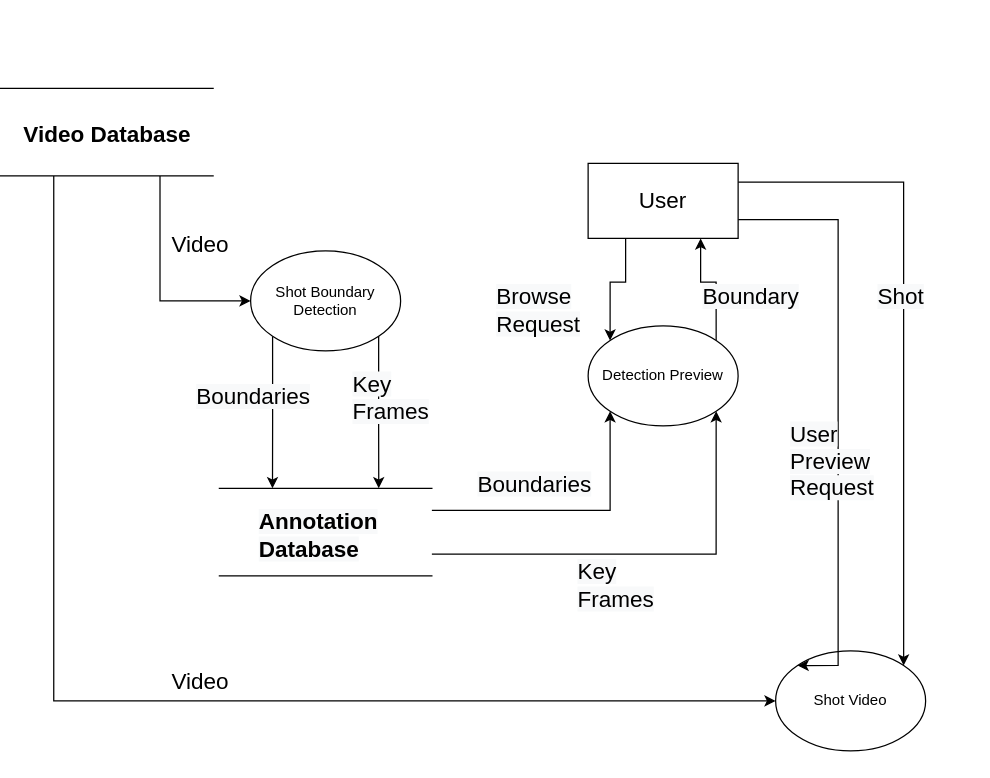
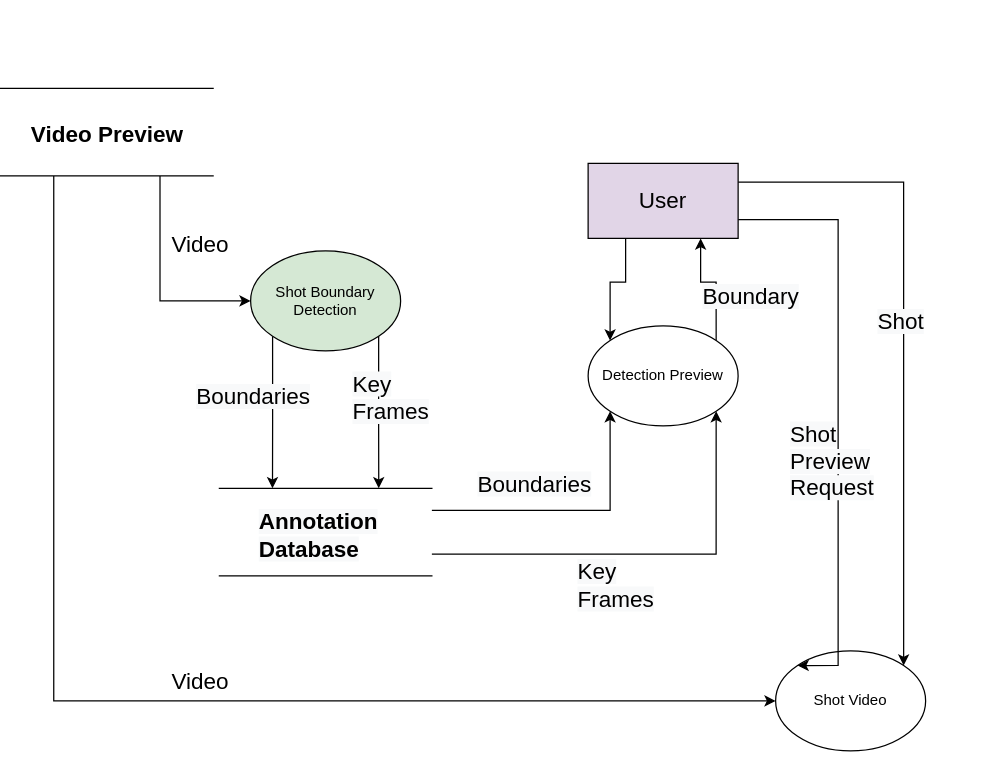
- <mxCell id="14" value="&lt;span style=&quot;font-size: 18px&quot;&gt;Video Database&lt;/span&gt;" style="text;strokeColor=none;fillColor=none;html=1;fontSize=24;fontStyle=1;verticalAlign=middle;align=center;" vertex="1" parent="1"><mxGeometry x="20" y="85" width="100" height="40" as="geometry" /></mxCell>
+ <mxCell id="14" value="&lt;span style=&quot;font-size: 18px&quot;&gt;Video Preview&lt;/span&gt;" style="text;strokeColor=none;fillColor=none;html=1;fontSize=24;fontStyle=1;verticalAlign=middle;align=center;" vertex="1" parent="1"><mxGeometry x="20" y="85" width="100" height="40" as="geometry" /></mxCell>
- <mxCell id="25" value="User" style="rounded=0;whiteSpace=wrap;html=1;fontSize=18;" vertex="1" parent="1"><mxGeometry x="455" y="130" width="120" height="60" as="geometry" /></mxCell>
+ <mxCell id="25" value="User" style="rounded=0;whiteSpace=wrap;html=1;fontSize=18;fillColor=#e1d5e7;" vertex="1" parent="1"><mxGeometry x="455" y="130" width="120" height="60" as="geometry" /></mxCell>
- <mxCell id="4" value="Shot Boundary Detection" style="ellipse;whiteSpace=wrap;html=1;" vertex="1" parent="1"><mxGeometry x="185" y="200" width="120" height="80" as="geometry" /></mxCell>
+ <mxCell id="4" value="Shot Boundary Detection" style="ellipse;whiteSpace=wrap;html=1;fillColor=#d5e8d4;" vertex="1" parent="1"><mxGeometry x="185" y="200" width="120" height="80" as="geometry" /></mxCell>
- <mxCell id="26" value="&lt;span style=&quot;color: rgb(0 , 0 , 0) ; font-family: &amp;#34;helvetica&amp;#34; ; font-size: 18px ; font-style: normal ; font-weight: 400 ; letter-spacing: normal ; text-align: center ; text-indent: 0px ; text-transform: none ; word-spacing: 0px ; background-color: rgb(248 , 249 , 250) ; display: inline ; float: none&quot;&gt;Browse Request&lt;/span&gt;" style="text;whiteSpace=wrap;html=1;fontSize=18;" vertex="1" parent="1"><mxGeometry x="380" y="220" width="70" height="40" as="geometry" /></mxCell>
- <mxCell id="29" value="&lt;span style=&quot;color: rgb(0 , 0 , 0) ; font-family: &amp;#34;helvetica&amp;#34; ; font-size: 18px ; font-style: normal ; font-weight: 400 ; letter-spacing: normal ; text-align: center ; text-indent: 0px ; text-transform: none ; word-spacing: 0px ; background-color: rgb(248 , 249 , 250) ; display: inline ; float: none&quot;&gt;Shot&lt;br&gt;&lt;/span&gt;" style="text;whiteSpace=wrap;html=1;fontSize=18;" vertex="1" parent="1"><mxGeometry x="685" y="220" width="70" height="40" as="geometry" /></mxCell>
+ <mxCell id="29" value="&lt;span style=&quot;color: rgb(0 , 0 , 0) ; font-family: &amp;#34;helvetica&amp;#34; ; font-size: 18px ; font-style: normal ; font-weight: 400 ; letter-spacing: normal ; text-align: center ; text-indent: 0px ; text-transform: none ; word-spacing: 0px ; background-color: rgb(248 , 249 , 250) ; display: inline ; float: none&quot;&gt;Shot&lt;br&gt;&lt;/span&gt;" style="text;whiteSpace=wrap;html=1;fontSize=18;" vertex="1" parent="1"><mxGeometry x="685" y="240" width="70" height="40" as="geometry" /></mxCell>
- <mxCell id="28" value="&lt;span style=&quot;color: rgb(0 , 0 , 0) ; font-family: &amp;#34;helvetica&amp;#34; ; font-size: 18px ; font-style: normal ; font-weight: 400 ; letter-spacing: normal ; text-align: center ; text-indent: 0px ; text-transform: none ; word-spacing: 0px ; background-color: rgb(248 , 249 , 250) ; display: inline ; float: none&quot;&gt;User Preview Request&lt;br&gt;&lt;/span&gt;" style="text;whiteSpace=wrap;html=1;fontSize=18;" vertex="1" parent="1"><mxGeometry x="615" y="330" width="70" height="40" as="geometry" /></mxCell>
+ <mxCell id="28" value="&lt;span style=&quot;color: rgb(0 , 0 , 0) ; font-family: &amp;#34;helvetica&amp;#34; ; font-size: 18px ; font-style: normal ; font-weight: 400 ; letter-spacing: normal ; text-align: center ; text-indent: 0px ; text-transform: none ; word-spacing: 0px ; background-color: rgb(248 , 249 , 250) ; display: inline ; float: none&quot;&gt;Shot Preview Request&lt;br&gt;&lt;/span&gt;" style="text;whiteSpace=wrap;html=1;fontSize=18;" vertex="1" parent="1"><mxGeometry x="615" y="330" width="70" height="40" as="geometry" /></mxCell>
